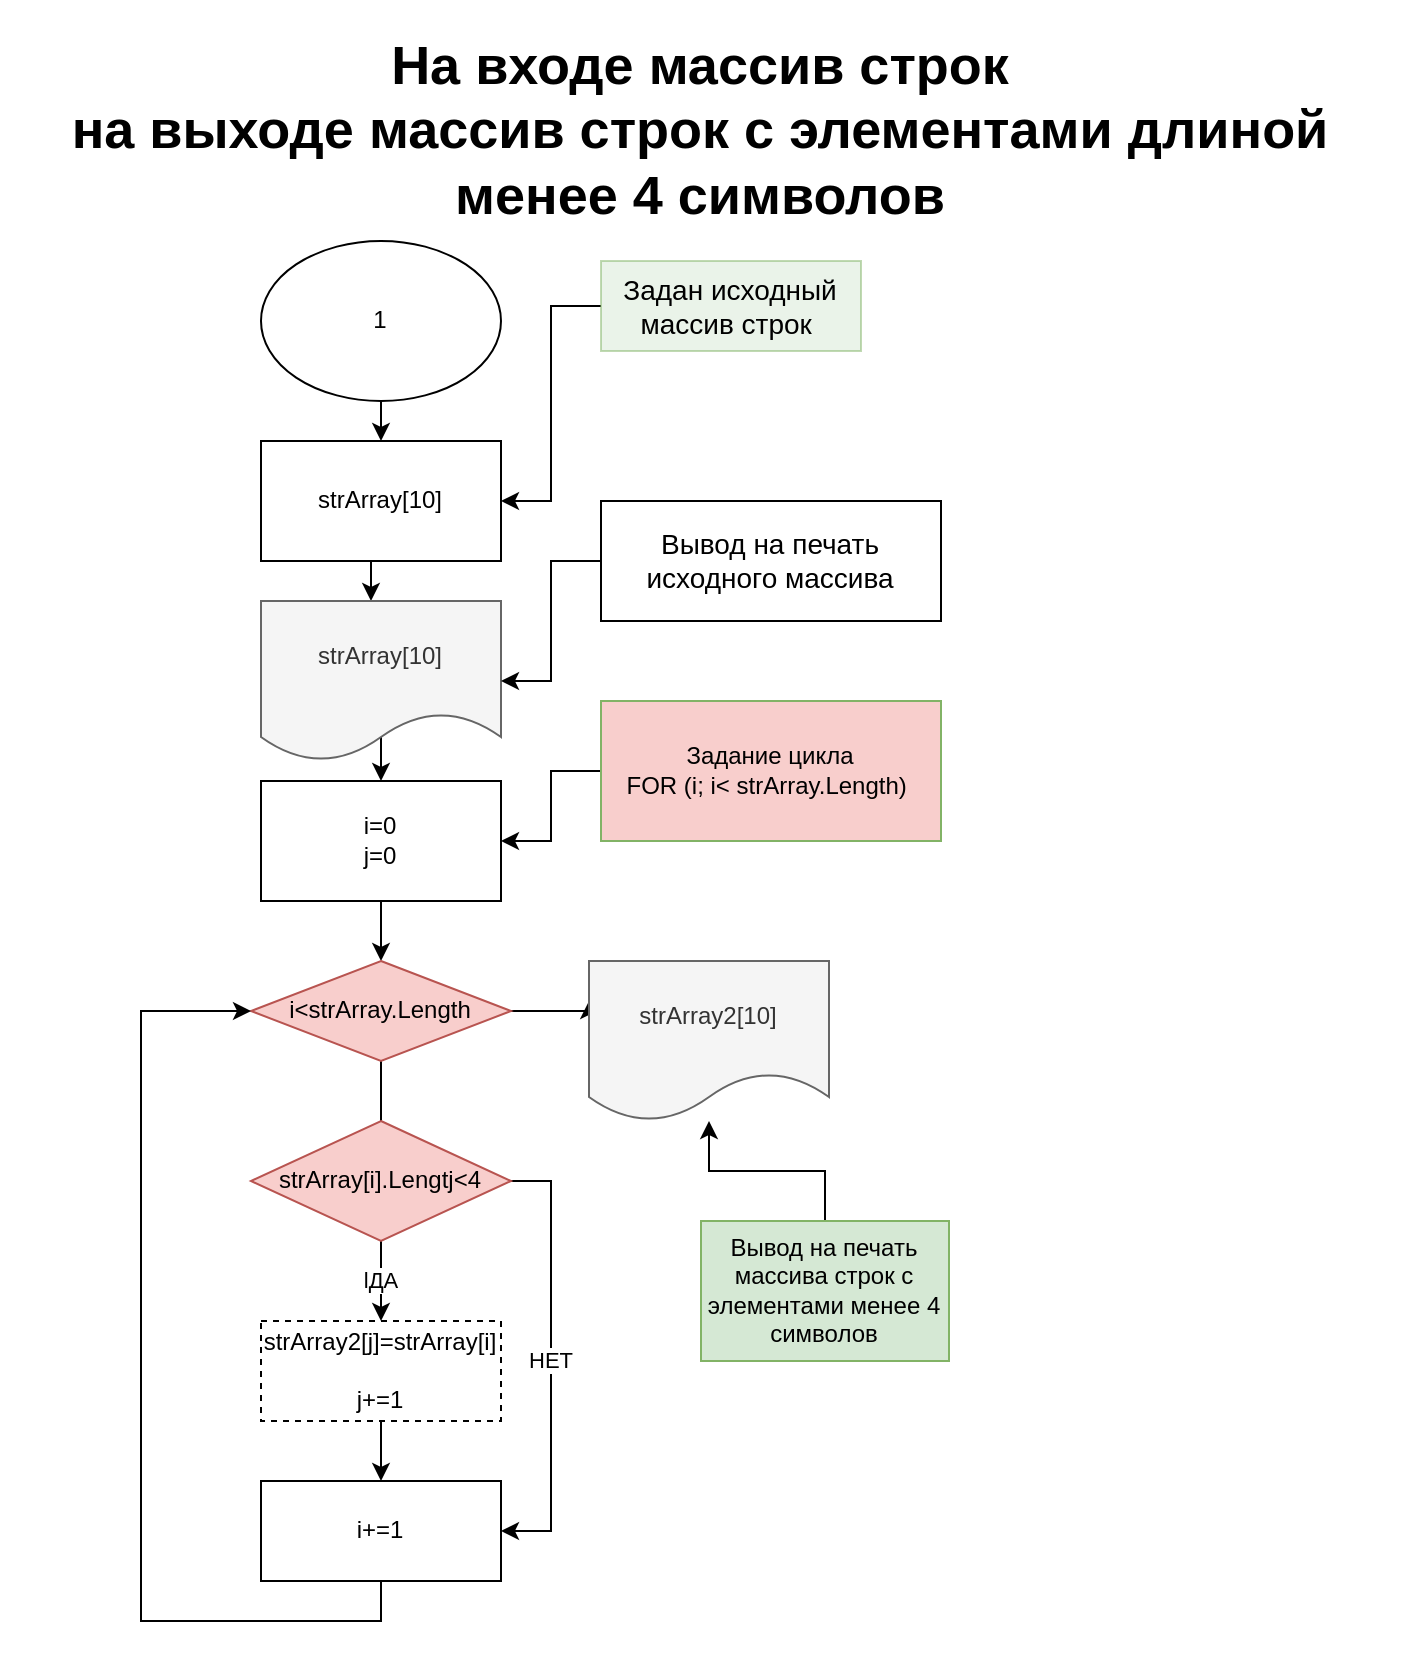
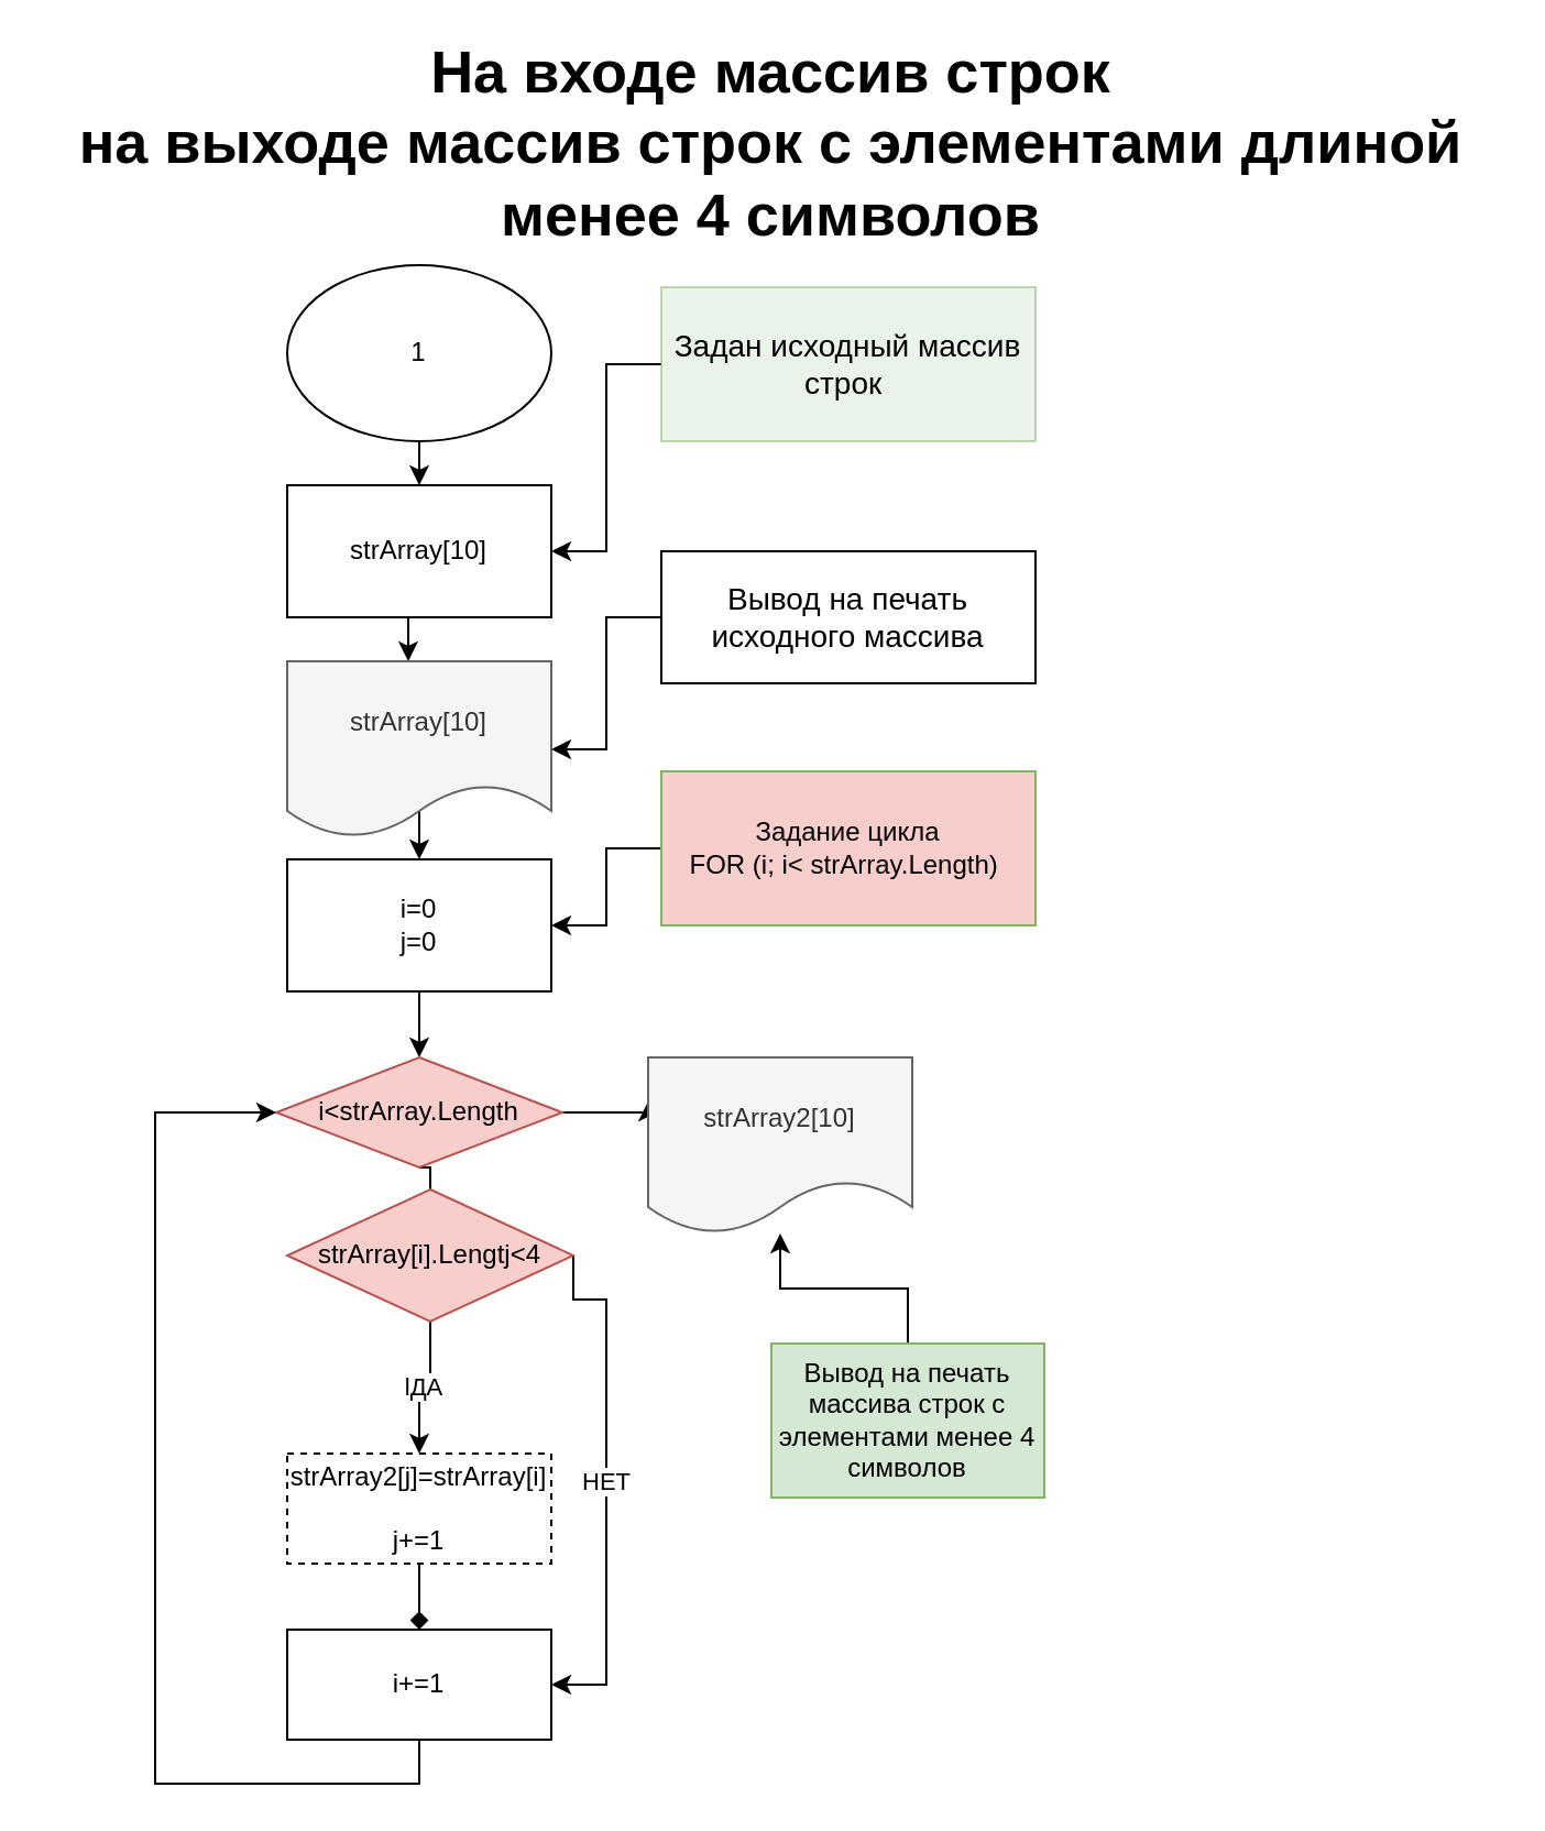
- <mxCell id="16" value="Задан исходный массив строк&amp;nbsp;" style="text;html=1;strokeColor=#82b366;fillColor=#d5e8d4;align=center;verticalAlign=middle;whiteSpace=wrap;rounded=0;fontSize=14;opacity=50;" parent="1" vertex="1"><mxGeometry x="300" y="130" width="130" height="45" as="geometry" /></mxCell>
+ <mxCell id="16" value="Задан исходный массив строк&amp;nbsp;" style="text;html=1;strokeColor=#82b366;fillColor=#d5e8d4;align=center;verticalAlign=middle;whiteSpace=wrap;rounded=0;fontSize=14;opacity=50;" parent="1" vertex="1"><mxGeometry x="300" y="130" width="170" height="70" as="geometry" /></mxCell>
- <mxCell id="20" value="strArray[i].Lengtj&amp;lt;4" style="rhombus;whiteSpace=wrap;html=1;fillColor=#f8cecc;strokeColor=#b85450;" vertex="1" parent="1"><mxGeometry x="125" y="560" width="130" height="60" as="geometry" /></mxCell>
+ <mxCell id="20" value="strArray[i].Lengtj&amp;lt;4" style="rhombus;whiteSpace=wrap;html=1;fillColor=#f8cecc;strokeColor=#b85450;" vertex="1" parent="1"><mxGeometry x="130" y="540" width="130" height="60" as="geometry" /></mxCell>
- <mxCell id="21" style="edgeStyle=orthogonalEdgeStyle;rounded=0;orthogonalLoop=1;jettySize=auto;html=1;entryX=0.5;entryY=0;entryDx=0;entryDy=0;" edge="1" parent="1" source="22" target="14"><mxGeometry relative="1" as="geometry" /></mxCell>
+ <mxCell id="21" style="edgeStyle=orthogonalEdgeStyle;rounded=0;orthogonalLoop=1;jettySize=auto;html=1;entryX=0.5;entryY=0;entryDx=0;entryDy=0;endArrow=diamond;" edge="1" parent="1" source="22" target="14"><mxGeometry relative="1" as="geometry" /></mxCell>
